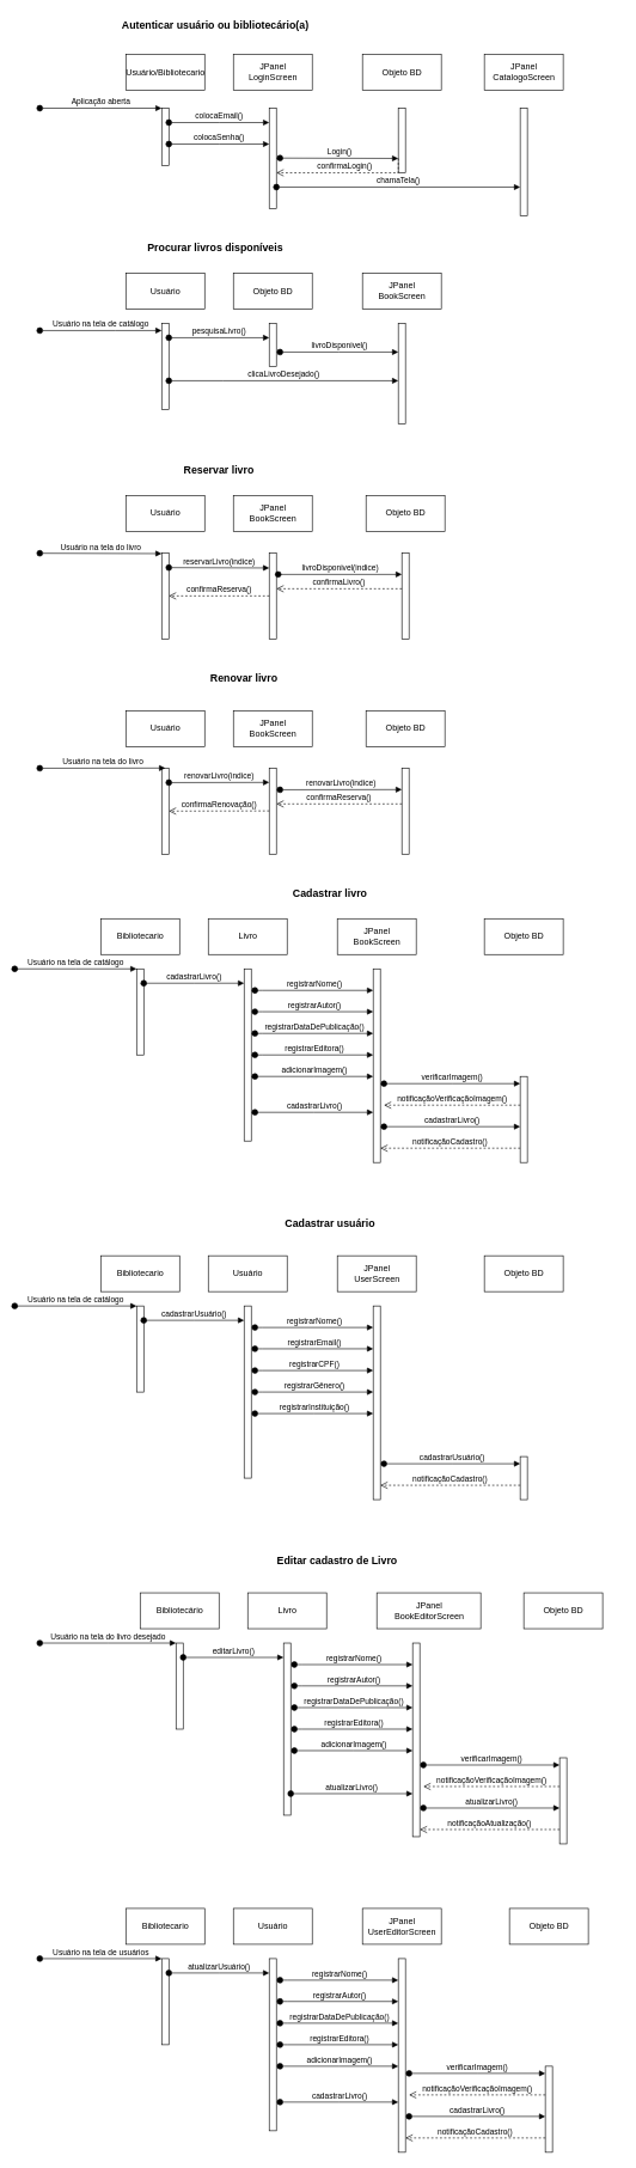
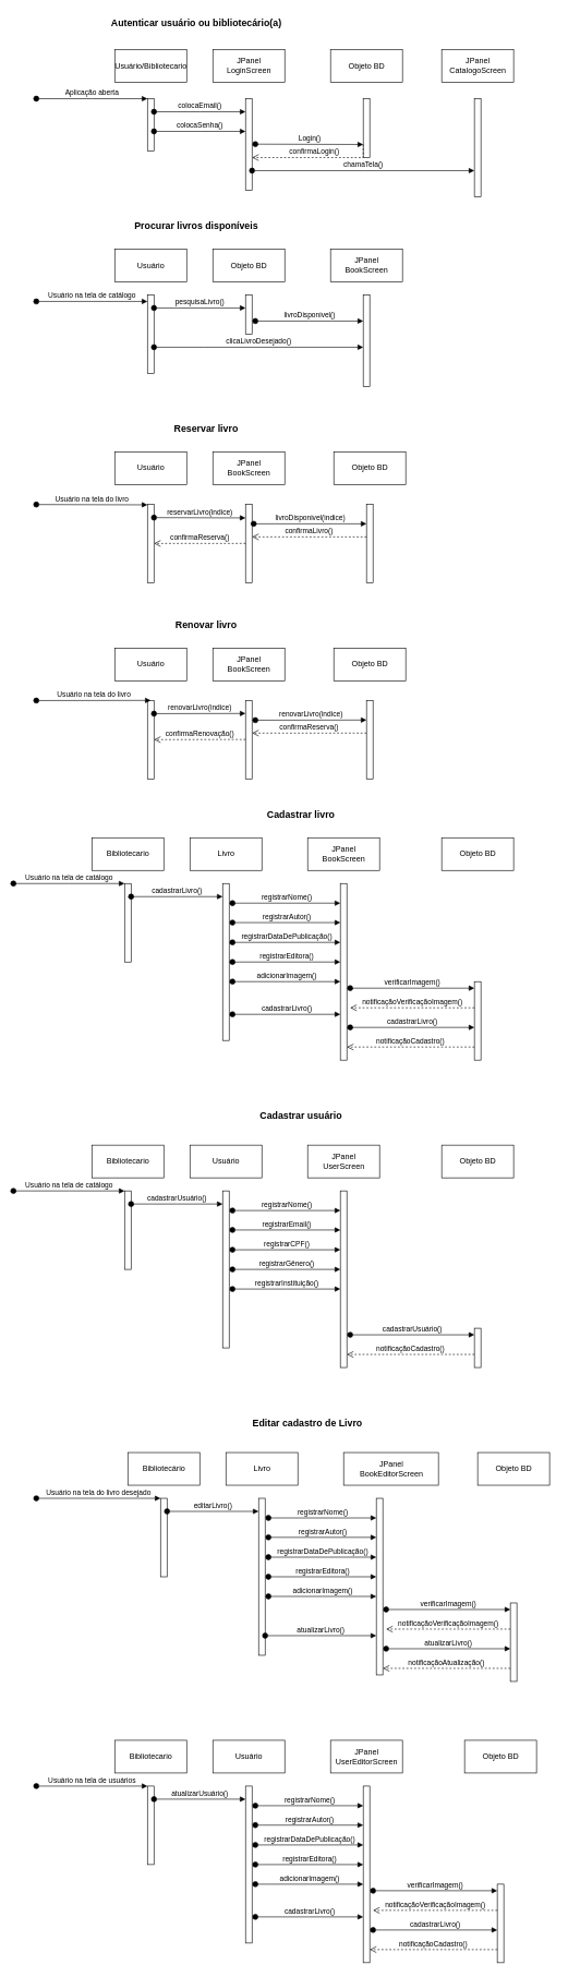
- <mxCell id="16" value="&lt;b id=&quot;docs-internal-guid-9c8b3d31-7fff-3546-3e0b-3f8e814d1de7&quot; style=&quot;font-weight:normal;&quot;&gt;&lt;span style=&quot;font-size: 11pt; font-family: Calibri, sans-serif; color: rgb(0, 0, 0); background-color: transparent; font-weight: 700; font-style: normal; font-variant: normal; text-decoration: none; vertical-align: baseline;&quot;&gt;Reservar livro&lt;/span&gt;&lt;/b&gt;" style="text;strokeColor=none;align=center;fillColor=none;html=1;verticalAlign=middle;whiteSpace=wrap;rounded=0;" vertex="1" parent="1"><mxGeometry x="90" y="640" width="430" height="30" as="geometry" /></mxCell>
+ <mxCell id="16" value="&lt;b id=&quot;docs-internal-guid-9c8b3d31-7fff-3546-3e0b-3f8e814d1de7&quot; style=&quot;font-weight:normal;&quot;&gt;&lt;span style=&quot;font-size: 11pt; font-family: Calibri, sans-serif; color: rgb(0, 0, 0); background-color: transparent; font-weight: 700; font-style: normal; font-variant: normal; text-decoration: none; vertical-align: baseline;&quot;&gt;Reservar livro&lt;/span&gt;&lt;/b&gt;" style="text;strokeColor=none;align=center;fillColor=none;html=1;verticalAlign=middle;whiteSpace=wrap;rounded=0;" vertex="1" parent="1"><mxGeometry x="100" y="640" width="430" height="30" as="geometry" /></mxCell>
- <mxCell id="22" value="&lt;b id=&quot;docs-internal-guid-9c8b3d31-7fff-3546-3e0b-3f8e814d1de7&quot; style=&quot;font-weight:normal;&quot;&gt;&lt;span style=&quot;font-size: 11pt; font-family: Calibri, sans-serif; color: rgb(0, 0, 0); background-color: transparent; font-weight: 700; font-style: normal; font-variant: normal; text-decoration: none; vertical-align: baseline;&quot;&gt;Renovar livro&lt;/span&gt;&lt;/b&gt;" style="text;strokeColor=none;align=center;fillColor=none;html=1;verticalAlign=middle;whiteSpace=wrap;rounded=0;" vertex="1" parent="1"><mxGeometry x="130" y="930.29" width="420" height="30" as="geometry" /></mxCell>
+ <mxCell id="22" value="&lt;b id=&quot;docs-internal-guid-9c8b3d31-7fff-3546-3e0b-3f8e814d1de7&quot; style=&quot;font-weight:normal;&quot;&gt;&lt;span style=&quot;font-size: 11pt; font-family: Calibri, sans-serif; color: rgb(0, 0, 0); background-color: transparent; font-weight: 700; font-style: normal; font-variant: normal; text-decoration: none; vertical-align: baseline;&quot;&gt;Renovar livro&lt;/span&gt;&lt;/b&gt;" style="text;strokeColor=none;align=center;fillColor=none;html=1;verticalAlign=middle;whiteSpace=wrap;rounded=0;" vertex="1" parent="1"><mxGeometry x="105" y="940.29" width="420" height="30" as="geometry" /></mxCell>
